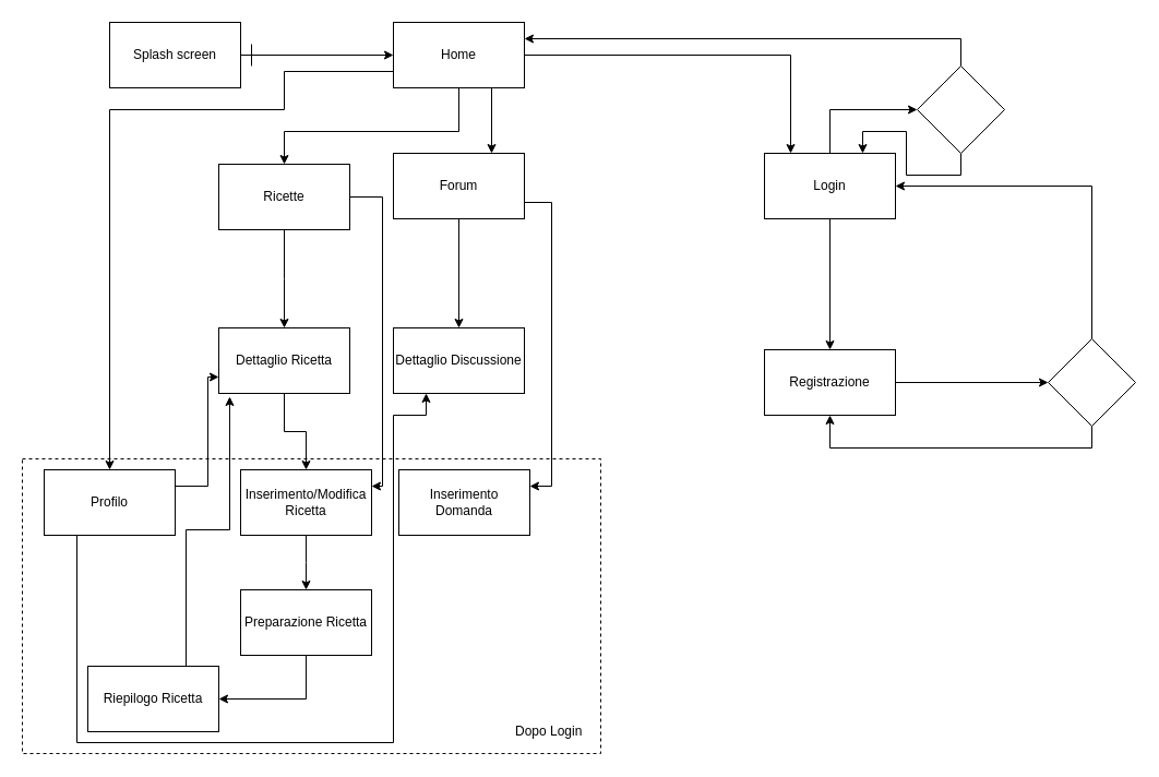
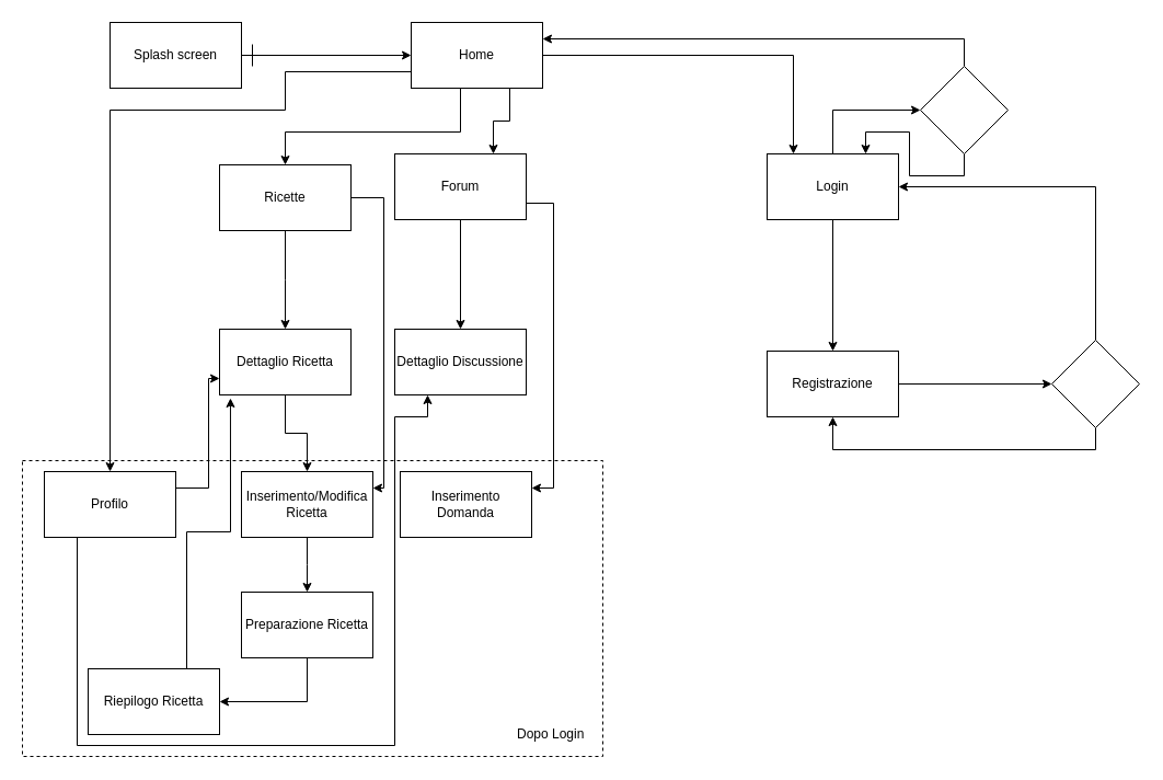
- <mxCell id="6" value="Home" style="rounded=0;whiteSpace=wrap;html=1;" parent="1" vertex="1"><mxGeometry x="360" y="20" width="120" height="60" as="geometry" /></mxCell>
+ <mxCell id="6" value="Home" style="rounded=0;whiteSpace=wrap;html=1;" parent="1" vertex="1"><mxGeometry x="375" y="20" width="120" height="60" as="geometry" /></mxCell>
